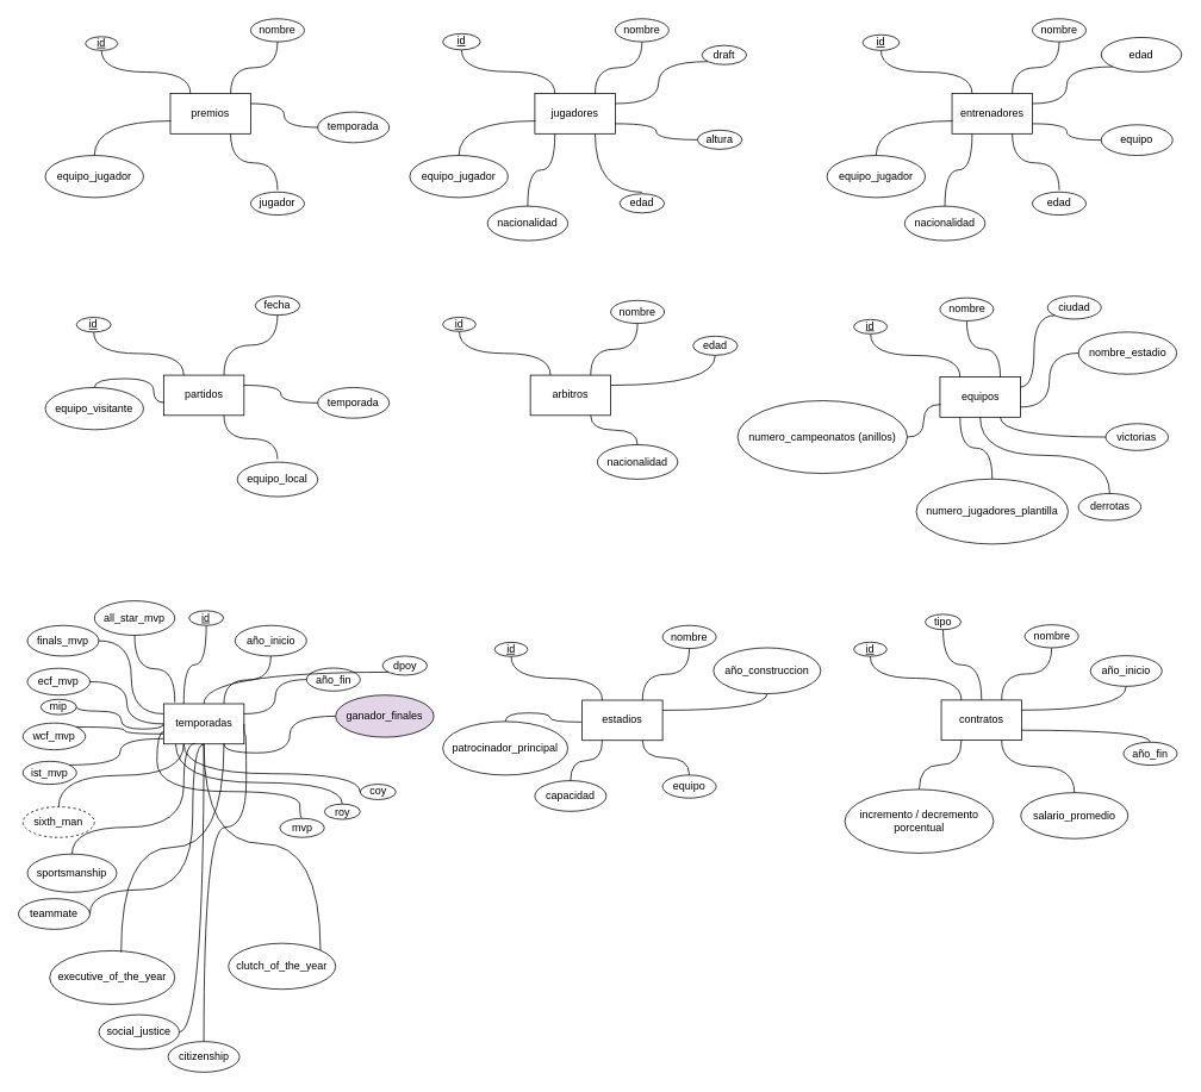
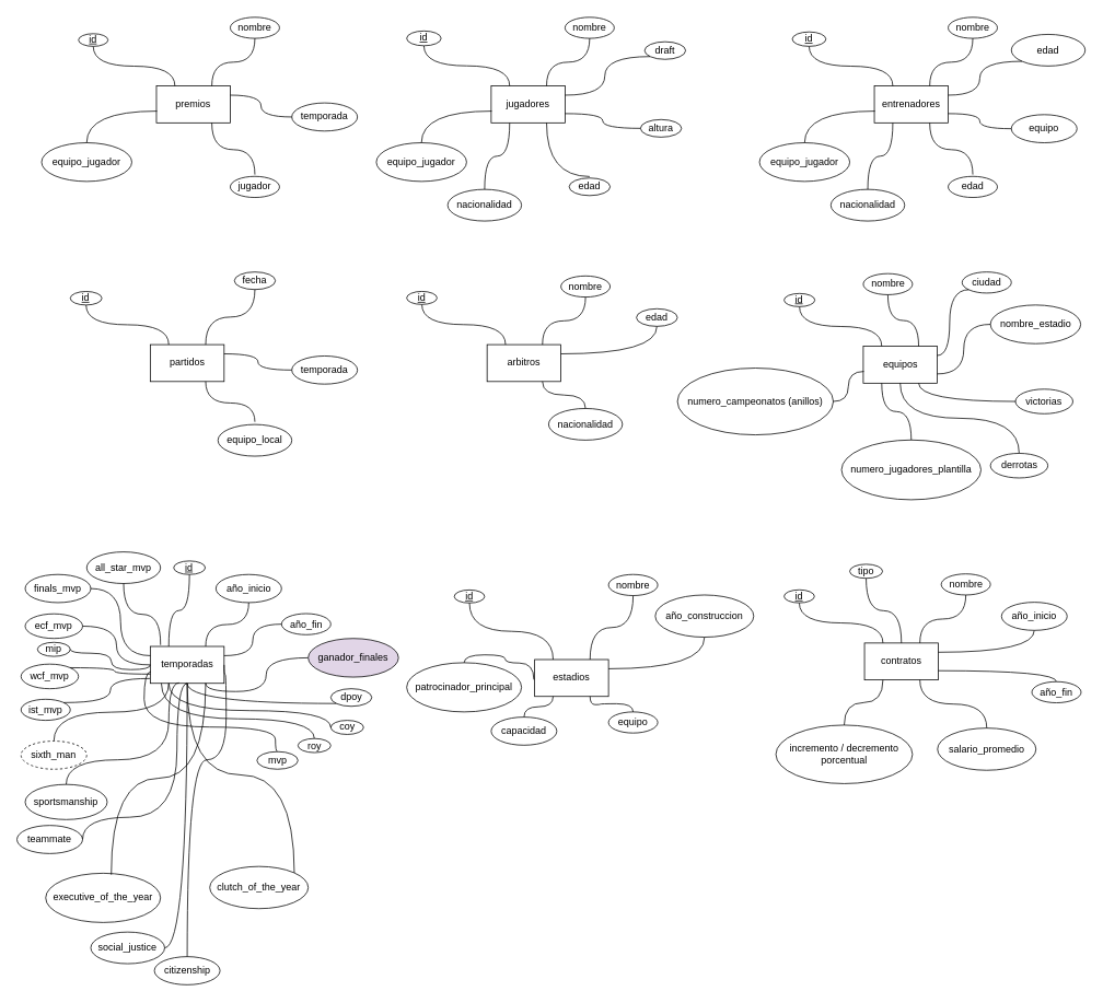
- <mxCell id="53" style="edgeStyle=orthogonalEdgeStyle;html=1;entryX=0.008;entryY=0.682;entryDx=0;entryDy=0;curved=1;endArrow=none;endFill=0;entryPerimeter=0;exitX=0.5;exitY=0;exitDx=0;exitDy=0;" edge="1" parent="1" source="52" target="43"><mxGeometry relative="1" as="geometry"><mxPoint x="305.22" y="497.175" as="sourcePoint" /><mxPoint x="237.5" y="480.01" as="targetPoint" /></mxGeometry></mxCell>
- <mxCell id="52" value="equipo_visitante" style="ellipse;whiteSpace=wrap;html=1;aspect=fixed;" vertex="1" parent="1"><mxGeometry x="50" y="433.57" width="110" height="47.15" as="geometry" /></mxCell>
- <mxCell id="91" value="dpoy" style="ellipse;whiteSpace=wrap;html=1;aspect=fixed;" vertex="1" parent="1"><mxGeometry x="427.5" y="734.29" width="50" height="21.43" as="geometry" /></mxCell>
+ <mxCell id="91" value="dpoy" style="ellipse;whiteSpace=wrap;html=1;aspect=fixed;" vertex="1" parent="1"><mxGeometry x="402.5" y="839.29" width="50" height="21.43" as="geometry" /></mxCell>
- <mxCell id="123" value="estadios" style="rounded=0;whiteSpace=wrap;html=1;aspect=fixed;" vertex="1" parent="1"><mxGeometry x="651" y="783.72" width="90" height="45" as="geometry" /></mxCell>
+ <mxCell id="123" value="estadios" style="rounded=0;whiteSpace=wrap;html=1;aspect=fixed;" vertex="1" parent="1"><mxGeometry x="651" y="803.72" width="90" height="45" as="geometry" /></mxCell>
